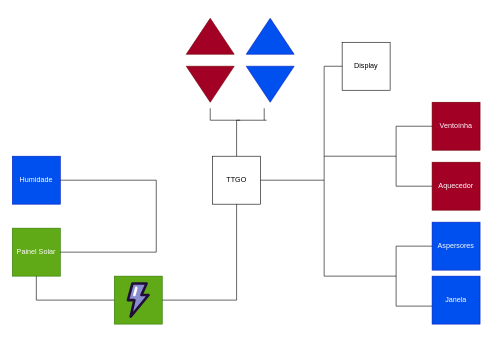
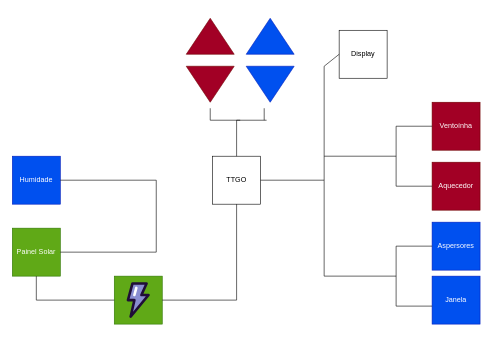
- <mxCell id="19" value="Display" style="whiteSpace=wrap;html=1;aspect=fixed;" vertex="1" parent="1"><mxGeometry x="570" y="70" width="80" height="80" as="geometry" /></mxCell>
+ <mxCell id="19" value="Display" style="whiteSpace=wrap;html=1;aspect=fixed;" vertex="1" parent="1"><mxGeometry x="565" y="50" width="80" height="80" as="geometry" /></mxCell>
